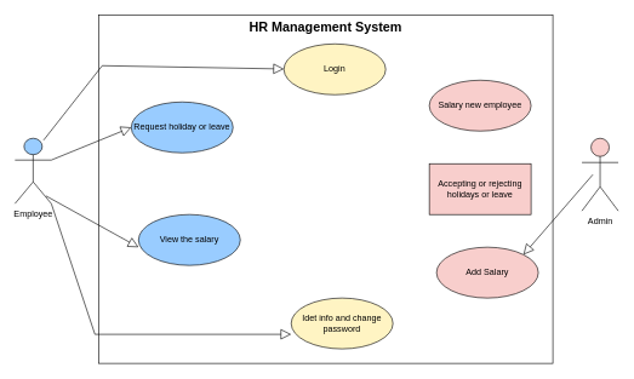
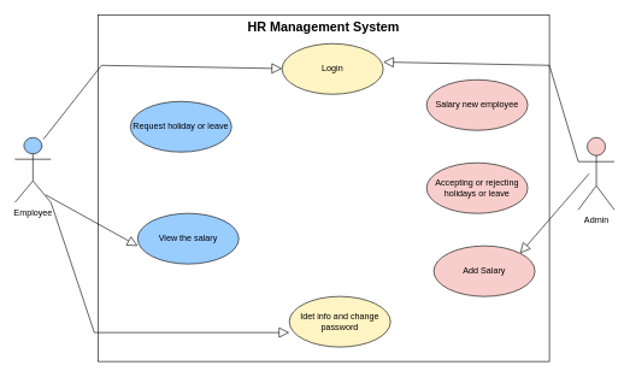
+ <mxCell id="15" value="" style="edgeStyle=none;html=1;endArrow=block;endFill=0;endSize=12;verticalAlign=bottom;rounded=0;exitX=0;exitY=0.333;exitDx=0;exitDy=0;exitPerimeter=0;entryX=1;entryY=0.363;entryDx=0;entryDy=0;entryPerimeter=0;" edge="1" parent="1" source="11" target="5"><mxGeometry width="160" relative="1" as="geometry"><mxPoint x="550" y="70" as="sourcePoint" /><mxPoint x="710" y="70" as="targetPoint" /><Array as="points"><mxPoint x="760" y="90" /></Array></mxGeometry></mxCell>
- <mxCell id="12" value="" style="edgeStyle=none;html=1;endArrow=block;endFill=0;endSize=12;verticalAlign=bottom;rounded=0;entryX=0;entryY=0.5;entryDx=0;entryDy=0;exitX=1;exitY=0.333;exitDx=0;exitDy=0;exitPerimeter=0;" edge="1" parent="1" source="10" target="4"><mxGeometry width="160" relative="1" as="geometry"><mxPoint x="60" y="200" as="sourcePoint" /><mxPoint x="210" y="200" as="targetPoint" /></mxGeometry></mxCell>
- <mxCell id="7" value="Accepting or rejecting holidays or leave" style="whiteSpace=wrap;html=1;fillColor=#F8CECC;rounded=0;" vertex="1" parent="1"><mxGeometry x="590" y="225" width="140" height="70" as="geometry" /></mxCell>
+ <mxCell id="7" value="Accepting or rejecting holidays or leave" style="ellipse;whiteSpace=wrap;html=1;fillColor=#F8CECC;" vertex="1" parent="1"><mxGeometry x="590" y="225" width="140" height="70" as="geometry" /></mxCell>
